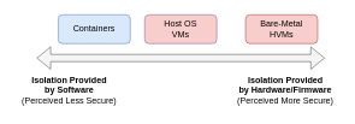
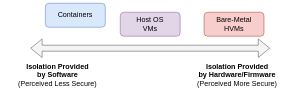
- <mxCell id="3" value="Containers" style="rounded=1;whiteSpace=wrap;html=1;fillColor=#dae8fc;strokeColor=#6c8ebf;fontStyle=0" vertex="1" parent="1"><mxGeometry x="80" y="20" width="100" height="40" as="geometry" /></mxCell>
+ <mxCell id="3" value="Containers" style="rounded=1;whiteSpace=wrap;html=1;fillColor=#dae8fc;strokeColor=#6c8ebf;fontStyle=0" vertex="1" parent="1"><mxGeometry x="75" y="5" width="100" height="40" as="geometry" /></mxCell>
- <mxCell id="7" value="Host OS&lt;br&gt;VMs" style="rounded=1;whiteSpace=wrap;html=1;fillColor=#f8cecc;strokeColor=#9673a6;fontStyle=0;" vertex="1" parent="1"><mxGeometry x="200" y="20" width="100" height="40" as="geometry" /></mxCell>
+ <mxCell id="7" value="Host OS&lt;br&gt;VMs" style="rounded=1;whiteSpace=wrap;html=1;fillColor=#e1d5e7;strokeColor=#9673a6;fontStyle=0" vertex="1" parent="1"><mxGeometry x="200" y="20" width="100" height="40" as="geometry" /></mxCell>
